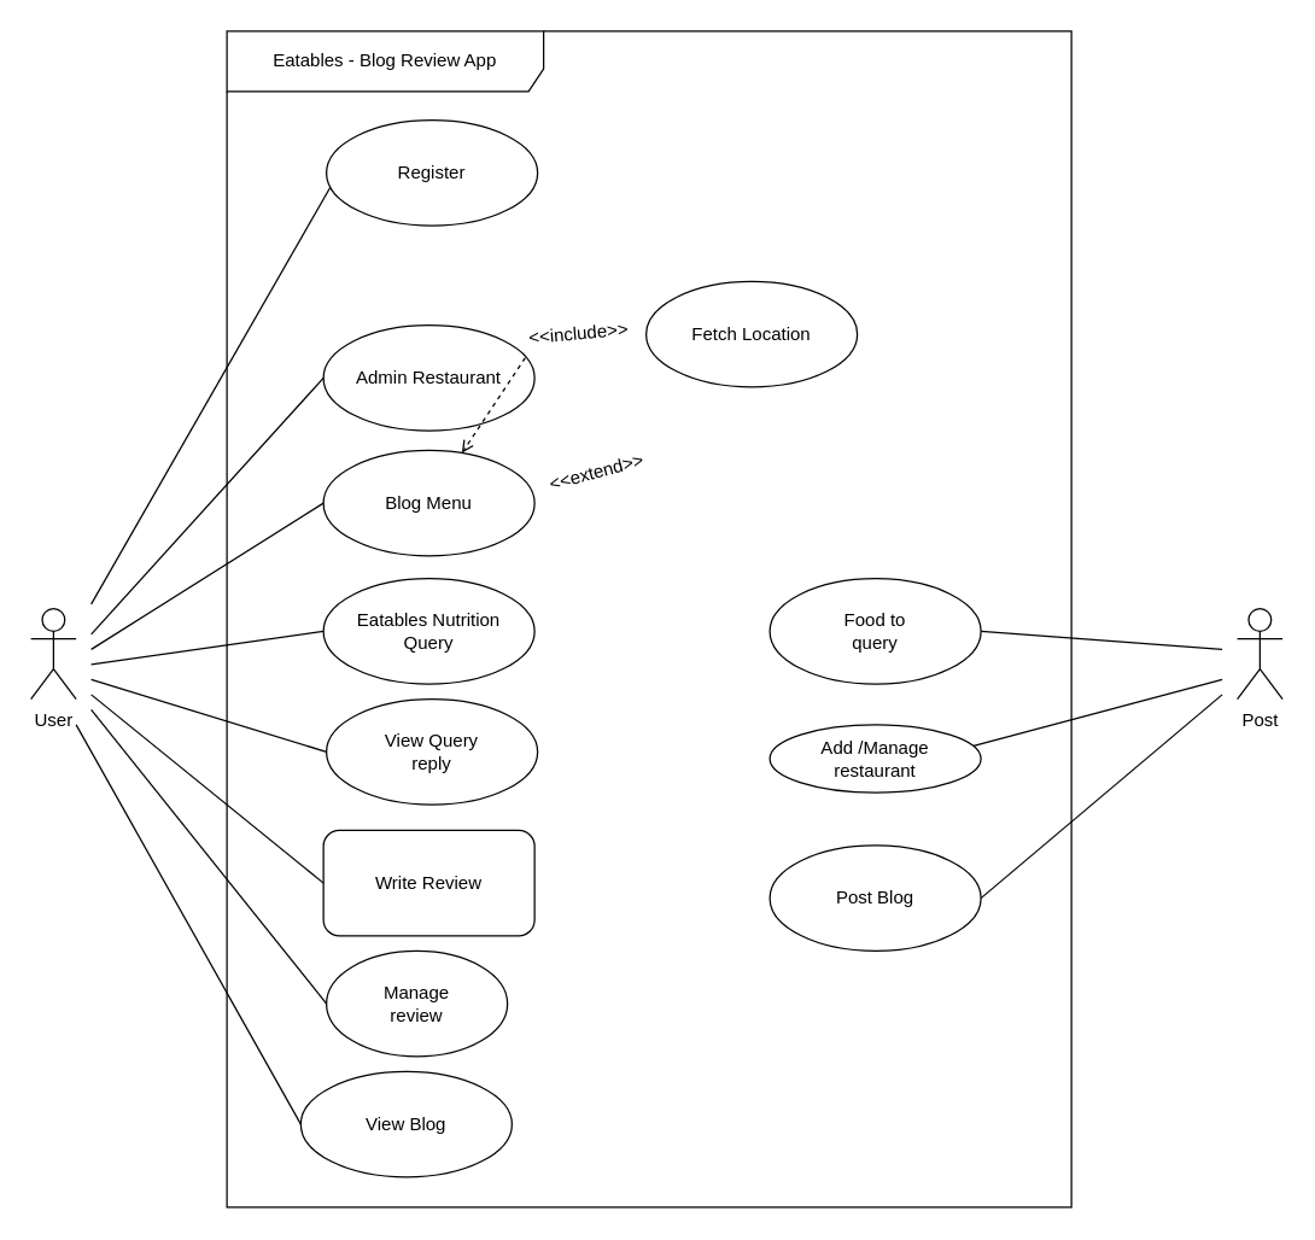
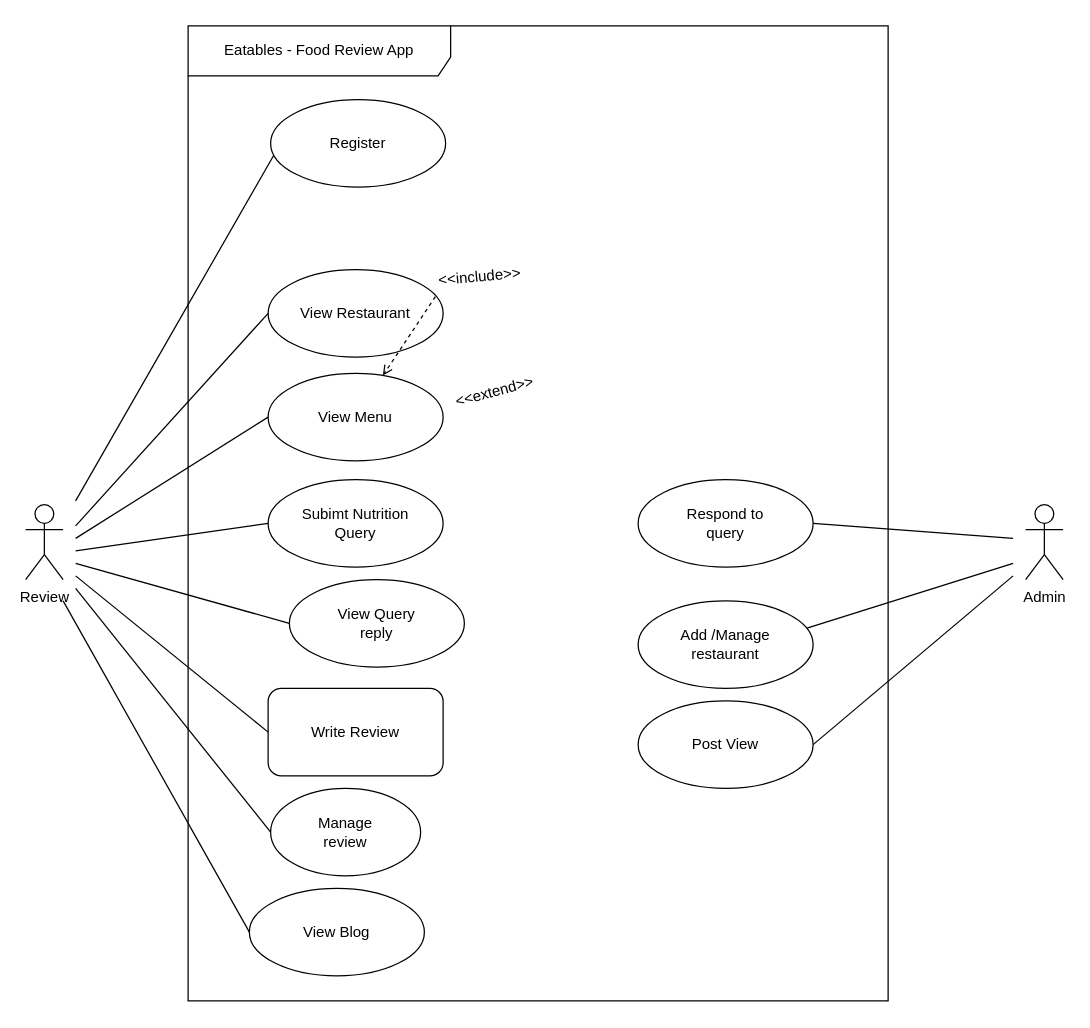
- <mxCell id="2" value="Eatables - Blog Review App" style="shape=umlFrame;whiteSpace=wrap;html=1;pointerEvents=0;width=210;height=40;" vertex="1" parent="1"><mxGeometry x="150" y="20" width="560" height="780" as="geometry" /></mxCell>
+ <mxCell id="2" value="Eatables - Food Review App" style="shape=umlFrame;whiteSpace=wrap;html=1;pointerEvents=0;width=210;height=40;" vertex="1" parent="1"><mxGeometry x="150" y="20" width="560" height="780" as="geometry" /></mxCell>
- <mxCell id="9" value="Fetch Location" style="ellipse;whiteSpace=wrap;html=1;" vertex="1" parent="1"><mxGeometry x="428" y="186" width="140" height="70" as="geometry" /></mxCell>
- <mxCell id="5" value="Admin Restaurant" style="ellipse;whiteSpace=wrap;html=1;" vertex="1" parent="1"><mxGeometry x="214" y="215" width="140" height="70" as="geometry" /></mxCell>
+ <mxCell id="5" value="View Restaurant" style="ellipse;whiteSpace=wrap;html=1;" vertex="1" parent="1"><mxGeometry x="214" y="215" width="140" height="70" as="geometry" /></mxCell>
- <mxCell id="6" value="Blog Menu" style="ellipse;whiteSpace=wrap;html=1;" vertex="1" parent="1"><mxGeometry x="214" y="298" width="140" height="70" as="geometry" /></mxCell>
+ <mxCell id="6" value="View Menu" style="ellipse;whiteSpace=wrap;html=1;" vertex="1" parent="1"><mxGeometry x="214" y="298" width="140" height="70" as="geometry" /></mxCell>
- <mxCell id="7" value="Eatables Nutrition&lt;br&gt;Query" style="ellipse;whiteSpace=wrap;html=1;" vertex="1" parent="1"><mxGeometry x="214" y="383" width="140" height="70" as="geometry" /></mxCell>
+ <mxCell id="7" value="Subimt Nutrition&lt;br&gt;Query" style="ellipse;whiteSpace=wrap;html=1;" vertex="1" parent="1"><mxGeometry x="214" y="383" width="140" height="70" as="geometry" /></mxCell>
- <mxCell id="27" value="Food to &lt;br&gt;query" style="ellipse;whiteSpace=wrap;html=1;" vertex="1" parent="1"><mxGeometry x="510" y="383" width="140" height="70" as="geometry" /></mxCell>
+ <mxCell id="27" value="Respond to &lt;br&gt;query" style="ellipse;whiteSpace=wrap;html=1;" vertex="1" parent="1"><mxGeometry x="510" y="383" width="140" height="70" as="geometry" /></mxCell>
- <mxCell id="3" value="User" style="shape=umlActor;verticalLabelPosition=bottom;verticalAlign=top;html=1;" vertex="1" parent="1"><mxGeometry x="20" y="403" width="30" height="60" as="geometry" /></mxCell>
+ <mxCell id="3" value="Review" style="shape=umlActor;verticalLabelPosition=bottom;verticalAlign=top;html=1;" vertex="1" parent="1"><mxGeometry x="20" y="403" width="30" height="60" as="geometry" /></mxCell>
- <mxCell id="4" value="Post" style="shape=umlActor;verticalLabelPosition=bottom;verticalAlign=top;html=1;" vertex="1" parent="1"><mxGeometry x="820" y="403" width="30" height="60" as="geometry" /></mxCell>
+ <mxCell id="4" value="Admin" style="shape=umlActor;verticalLabelPosition=bottom;verticalAlign=top;html=1;" vertex="1" parent="1"><mxGeometry x="820" y="403" width="30" height="60" as="geometry" /></mxCell>
- <mxCell id="10" value="View Query&lt;br&gt;reply" style="ellipse;whiteSpace=wrap;html=1;" vertex="1" parent="1"><mxGeometry x="216" y="463" width="140" height="70" as="geometry" /></mxCell>
+ <mxCell id="10" value="View Query&lt;br&gt;reply" style="ellipse;whiteSpace=wrap;html=1;" vertex="1" parent="1"><mxGeometry x="231" y="463" width="140" height="70" as="geometry" /></mxCell>
- <mxCell id="23" value="Add /Manage&lt;br&gt;restaurant" style="ellipse;whiteSpace=wrap;html=1;" vertex="1" parent="1"><mxGeometry x="510" y="480" width="140" height="45" as="geometry" /></mxCell>
+ <mxCell id="23" value="Add /Manage&lt;br&gt;restaurant" style="ellipse;whiteSpace=wrap;html=1;" vertex="1" parent="1"><mxGeometry x="510" y="480" width="140" height="70" as="geometry" /></mxCell>
- <mxCell id="12" value="Post Blog" style="ellipse;whiteSpace=wrap;html=1;" vertex="1" parent="1"><mxGeometry x="510" y="560" width="140" height="70" as="geometry" /></mxCell>
+ <mxCell id="12" value="Post View" style="ellipse;whiteSpace=wrap;html=1;" vertex="1" parent="1"><mxGeometry x="510" y="560" width="140" height="70" as="geometry" /></mxCell>
